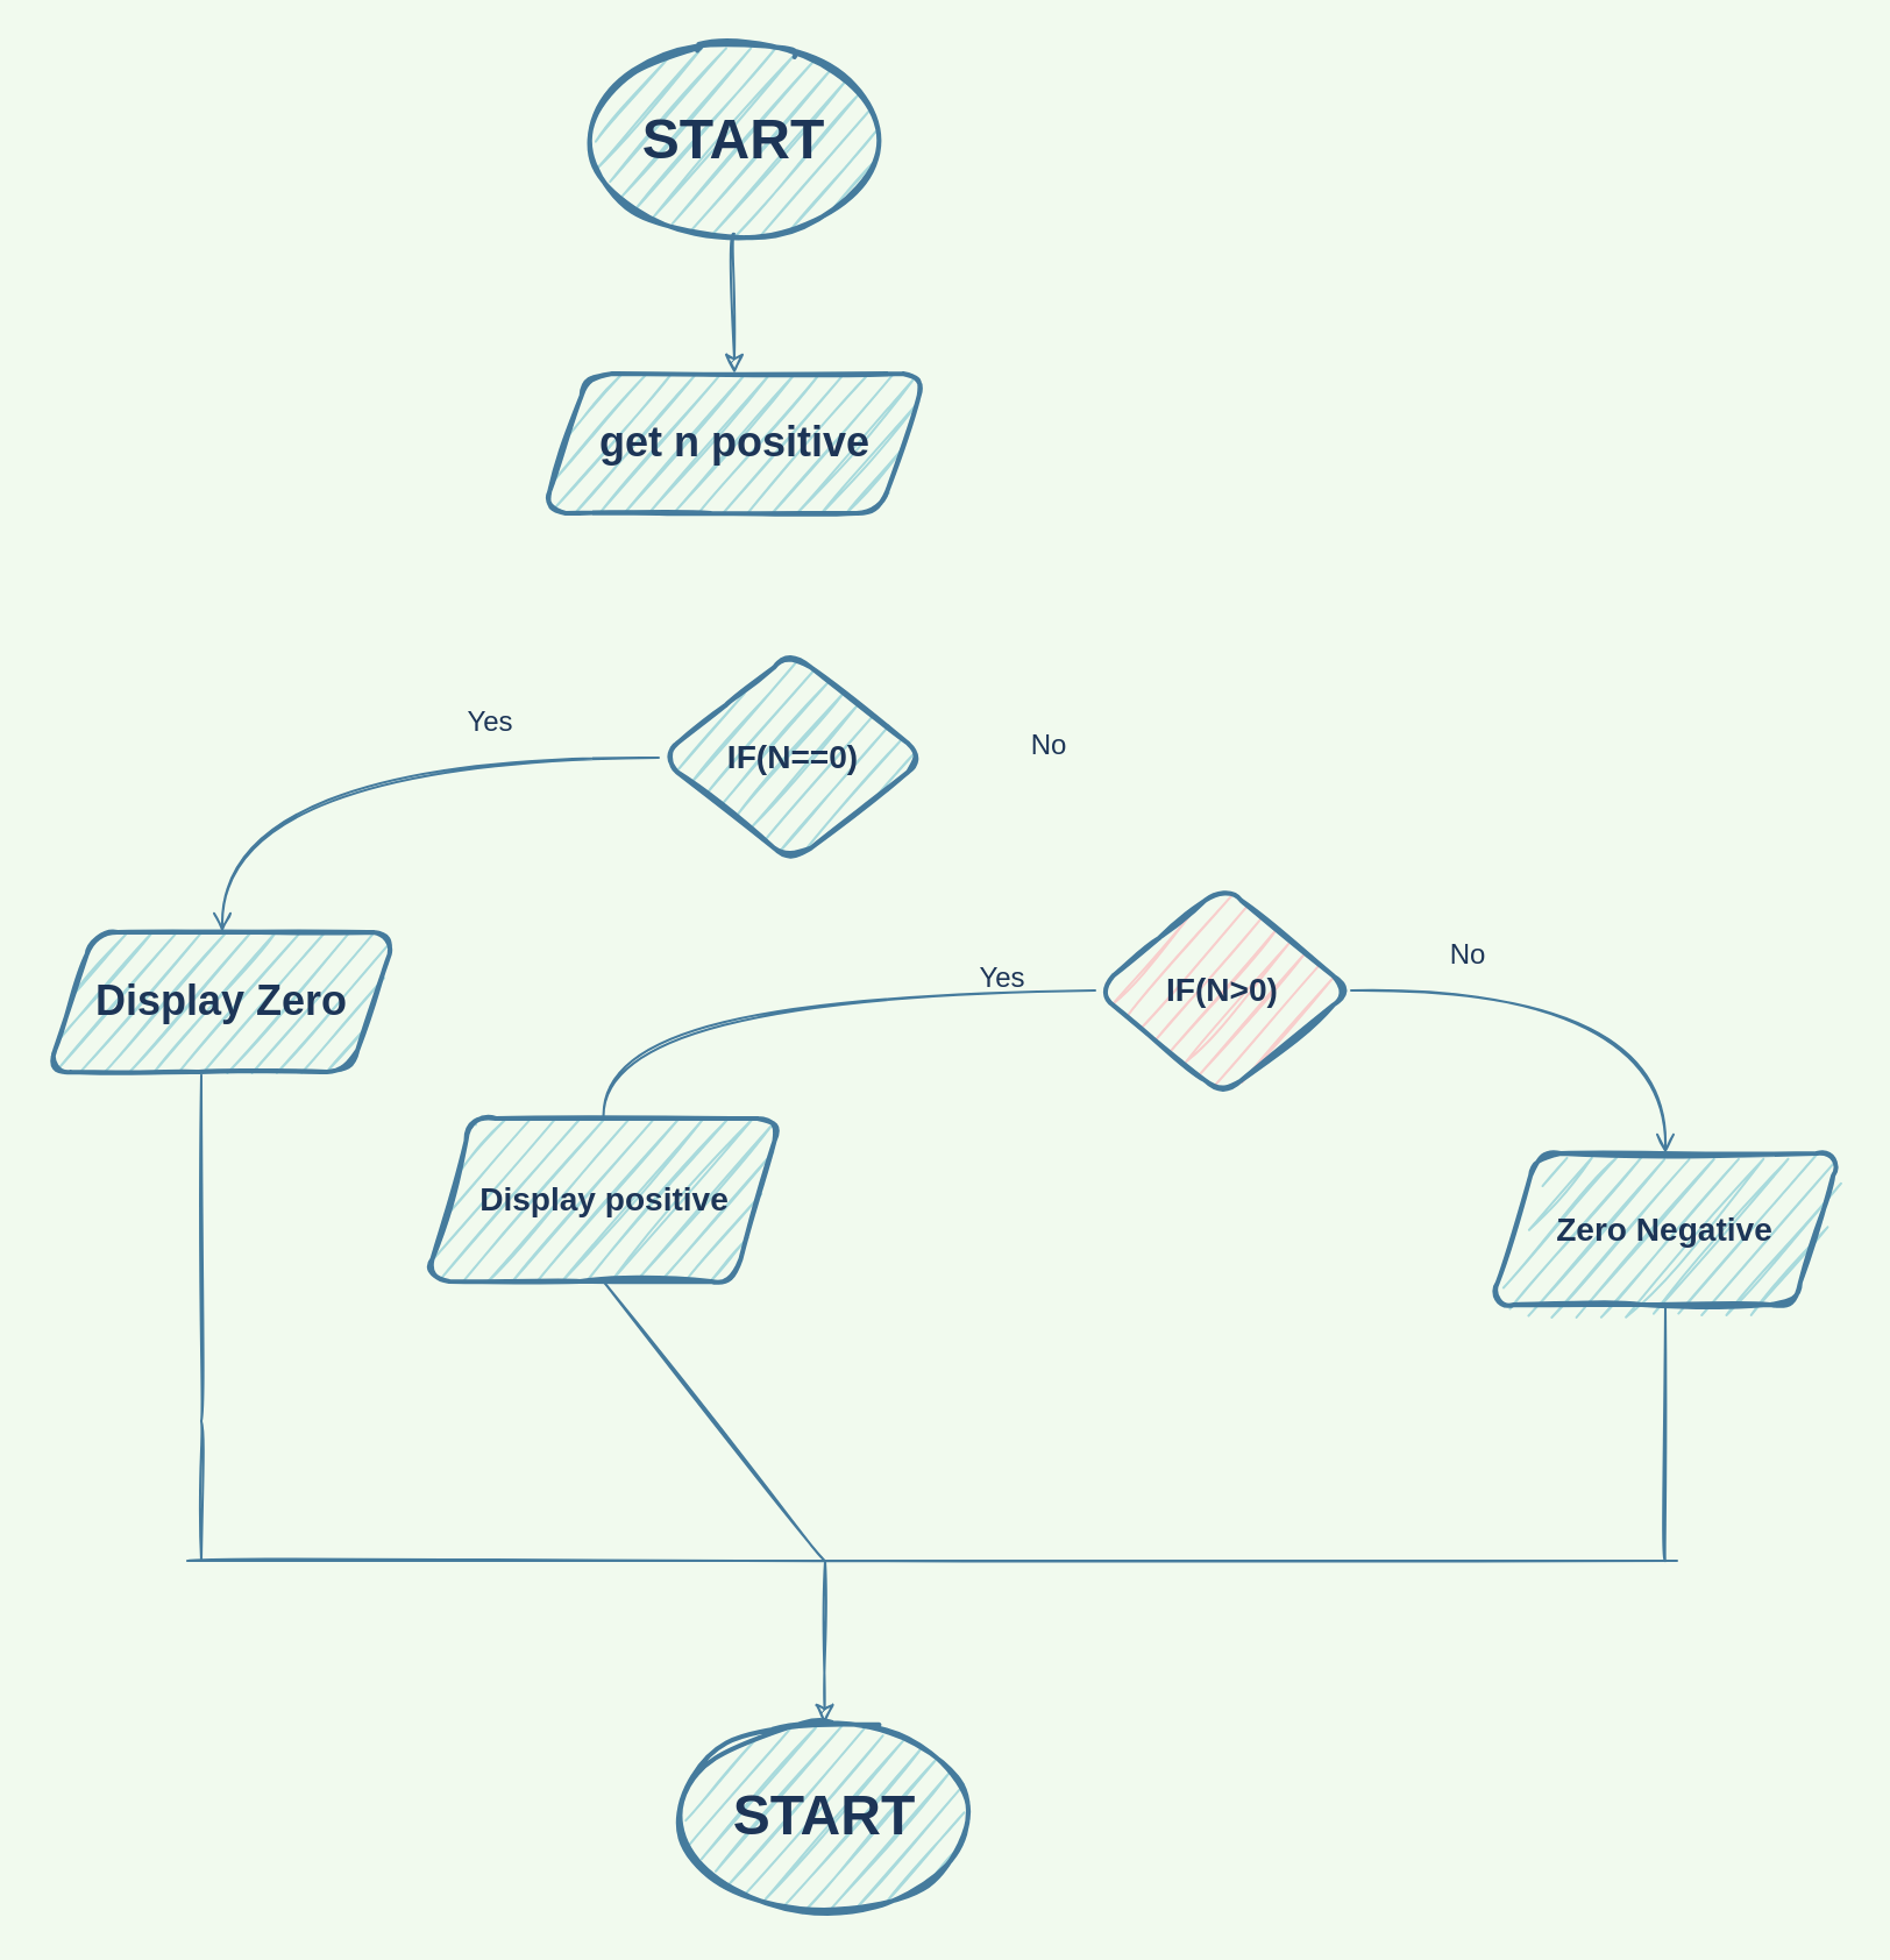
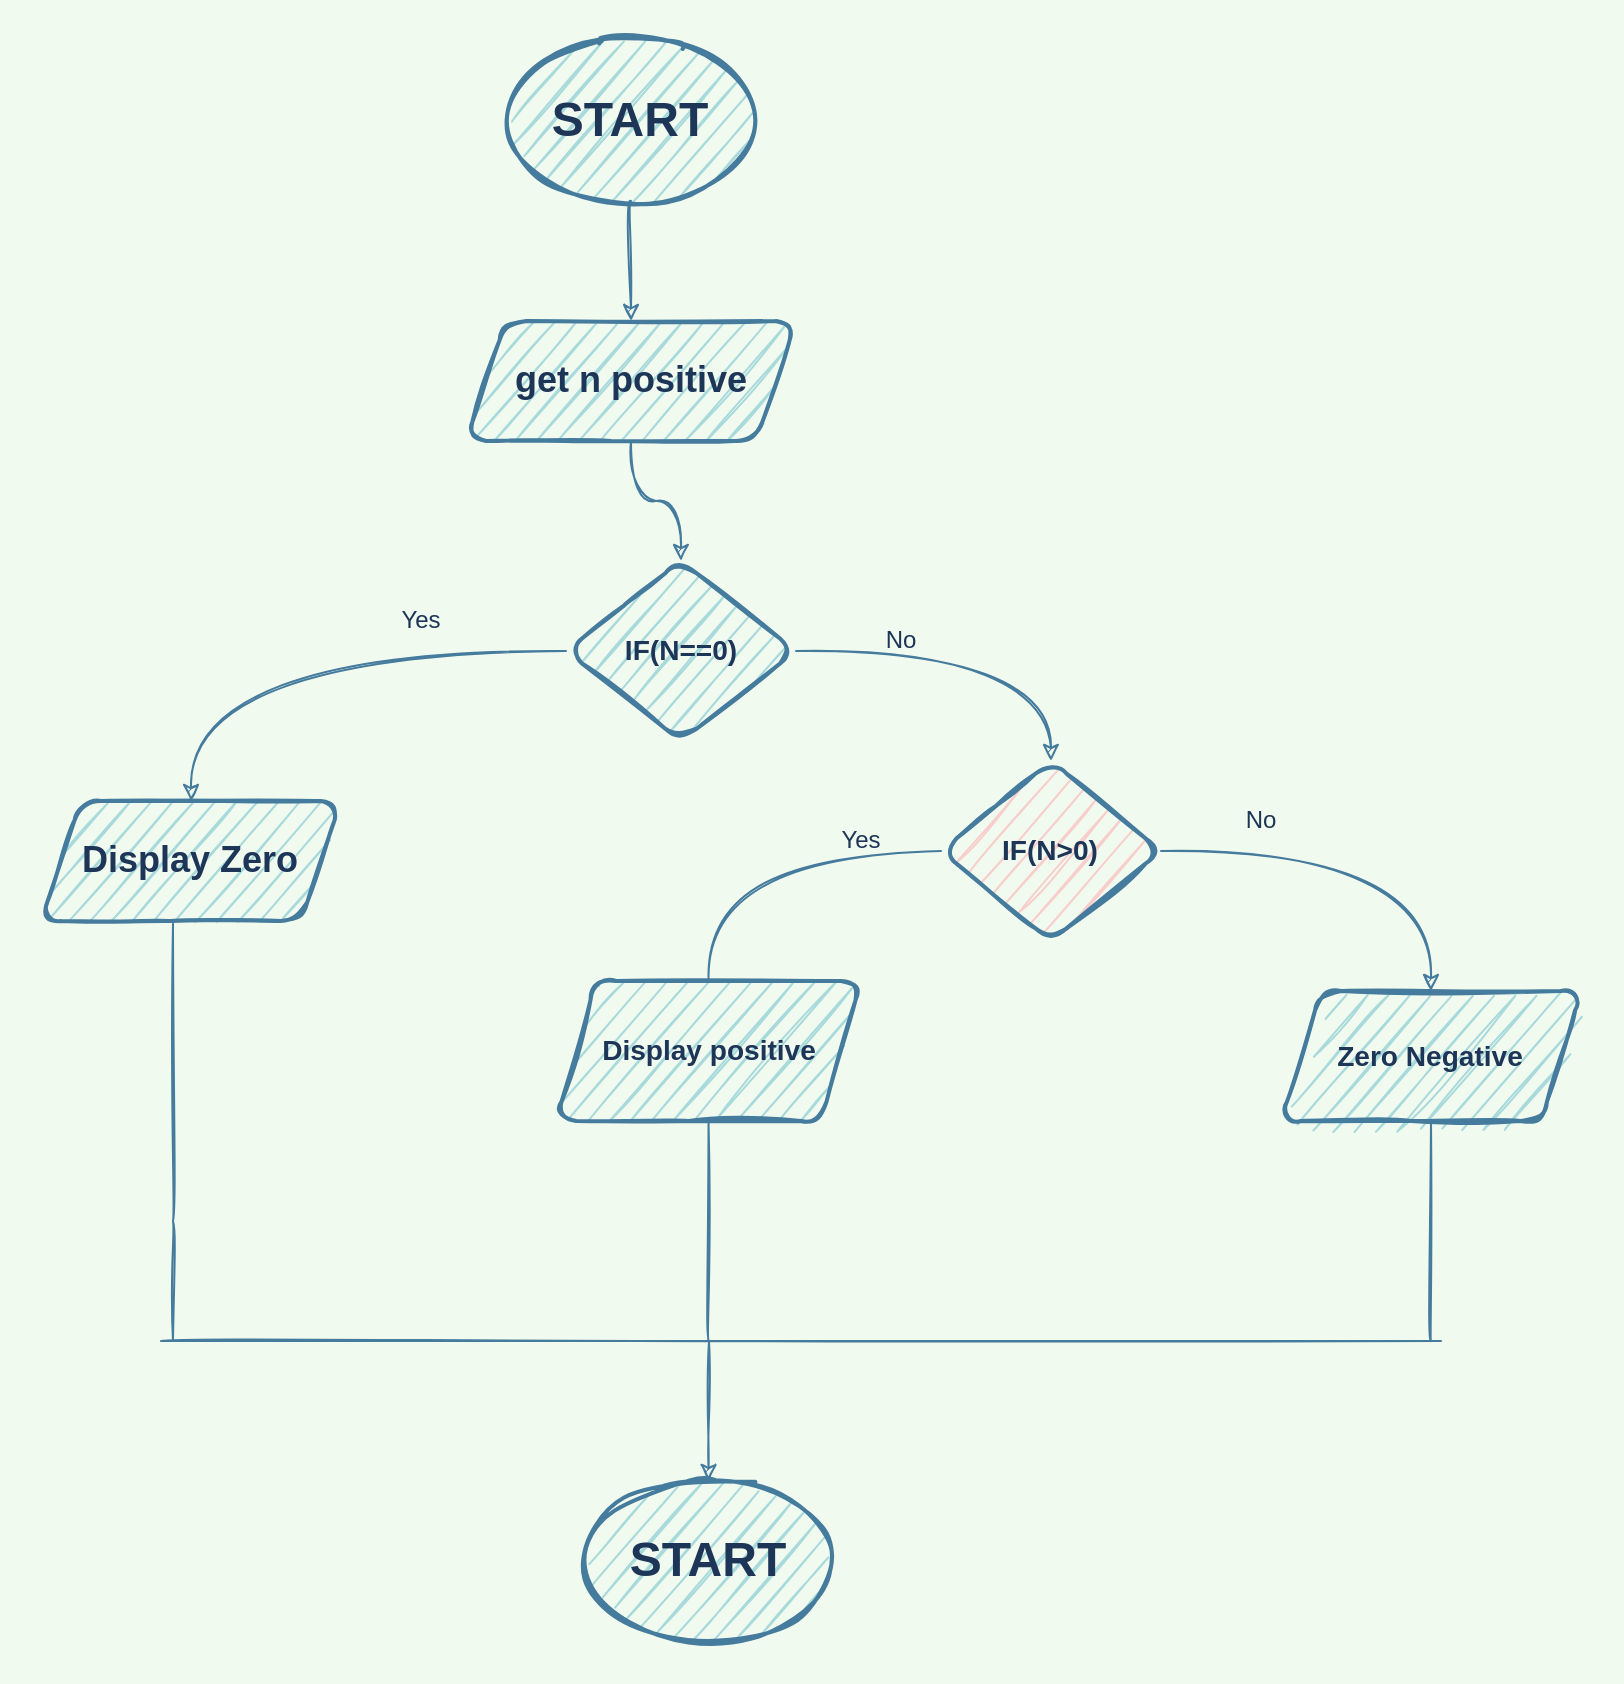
+ <mxCell id="4" value="" style="edgeStyle=orthogonalEdgeStyle;orthogonalLoop=1;jettySize=auto;html=1;sketch=1;curved=1;labelBackgroundColor=#F1FAEE;strokeColor=#457B9D;fontColor=#1D3557;" parent="1" source="5" target="8" edge="1"><mxGeometry relative="1" as="geometry" /></mxCell>
+ <mxCell id="7" value="" style="edgeStyle=orthogonalEdgeStyle;orthogonalLoop=1;jettySize=auto;html=1;sketch=1;curved=1;labelBackgroundColor=#F1FAEE;strokeColor=#457B9D;fontColor=#1D3557;" parent="1" source="8" target="12" edge="1"><mxGeometry relative="1" as="geometry" /></mxCell>
- <mxCell id="6" value="" style="edgeStyle=orthogonalEdgeStyle;orthogonalLoop=1;jettySize=auto;html=1;sketch=1;curved=1;labelBackgroundColor=#F1FAEE;strokeColor=#457B9D;fontColor=#1D3557;endArrow=open;" parent="1" source="8" target="9" edge="1"><mxGeometry relative="1" as="geometry" /></mxCell>
+ <mxCell id="6" value="" style="edgeStyle=orthogonalEdgeStyle;orthogonalLoop=1;jettySize=auto;html=1;sketch=1;curved=1;labelBackgroundColor=#F1FAEE;strokeColor=#457B9D;fontColor=#1D3557;" parent="1" source="8" target="9" edge="1"><mxGeometry relative="1" as="geometry" /></mxCell>
- <mxCell id="11" value="" style="edgeStyle=orthogonalEdgeStyle;orthogonalLoop=1;jettySize=auto;html=1;sketch=1;curved=1;labelBackgroundColor=#F1FAEE;strokeColor=#457B9D;fontColor=#1D3557;endArrow=open;" parent="1" source="12" target="14" edge="1"><mxGeometry relative="1" as="geometry" /></mxCell>
+ <mxCell id="11" value="" style="edgeStyle=orthogonalEdgeStyle;orthogonalLoop=1;jettySize=auto;html=1;sketch=1;curved=1;labelBackgroundColor=#F1FAEE;strokeColor=#457B9D;fontColor=#1D3557;" parent="1" source="12" target="14" edge="1"><mxGeometry relative="1" as="geometry" /></mxCell>
- <mxCell id="13" value="&lt;h3&gt;Display positive&lt;/h3&gt;" style="shape=parallelogram;perimeter=parallelogramPerimeter;whiteSpace=wrap;html=1;fixedSize=1;strokeWidth=2;sketch=1;rounded=1;fillColor=#A8DADC;strokeColor=#457B9D;fontColor=#1D3557;" parent="1" vertex="1"><mxGeometry x="182.5" y="480" width="152.5" height="70" as="geometry" /></mxCell>
+ <mxCell id="13" value="&lt;h3&gt;Display positive&lt;/h3&gt;" style="shape=parallelogram;perimeter=parallelogramPerimeter;whiteSpace=wrap;html=1;fixedSize=1;strokeWidth=2;sketch=1;rounded=1;fillColor=#A8DADC;strokeColor=#457B9D;fontColor=#1D3557;" parent="1" vertex="1"><mxGeometry x="277.5" y="490" width="152.5" height="70" as="geometry" /></mxCell>
